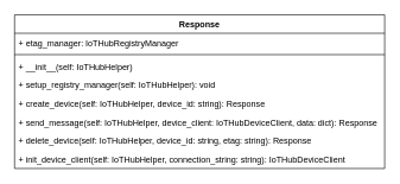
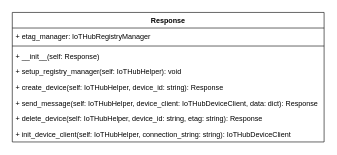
- <mxCell id="5" value="+ __init__(self: IoTHubHelper)" style="text;strokeColor=none;fillColor=none;align=left;verticalAlign=top;spacingLeft=4;spacingRight=4;overflow=hidden;rotatable=0;points=[[0,0.5],[1,0.5]];portConstraint=eastwest;" vertex="1" parent="2"><mxGeometry y="60" width="520" height="26" as="geometry" /></mxCell>
+ <mxCell id="5" value="+ __init__(self: Response)" style="text;strokeColor=none;fillColor=none;align=left;verticalAlign=top;spacingLeft=4;spacingRight=4;overflow=hidden;rotatable=0;points=[[0,0.5],[1,0.5]];portConstraint=eastwest;" vertex="1" parent="2"><mxGeometry y="60" width="520" height="26" as="geometry" /></mxCell>
